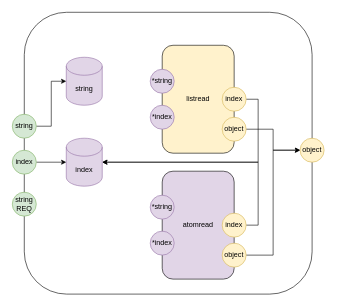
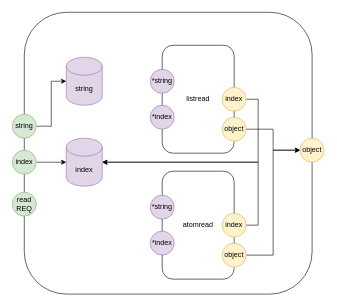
- <mxCell id="10" value="listread" style="rounded=1;whiteSpace=wrap;html=1;fillColor=#fff2cc;" vertex="1" parent="1"><mxGeometry x="270" y="75" width="120" height="180" as="geometry" /></mxCell>
+ <mxCell id="10" value="listread" style="rounded=1;whiteSpace=wrap;html=1;" vertex="1" parent="1"><mxGeometry x="270" y="75" width="120" height="180" as="geometry" /></mxCell>
- <mxCell id="22" value="string REQ" style="ellipse;whiteSpace=wrap;html=1;aspect=fixed;fillColor=#d5e8d4;strokeColor=#82b366;" vertex="1" parent="1"><mxGeometry x="20" y="320" width="40" height="40" as="geometry" /></mxCell>
+ <mxCell id="22" value="read REQ" style="ellipse;whiteSpace=wrap;html=1;aspect=fixed;fillColor=#d5e8d4;strokeColor=#82b366;" vertex="1" parent="1"><mxGeometry x="20" y="320" width="40" height="40" as="geometry" /></mxCell>
- <mxCell id="3" value="atomread" style="rounded=1;whiteSpace=wrap;html=1;fillColor=#e1d5e7;" vertex="1" parent="1"><mxGeometry x="270" y="285" width="120" height="180" as="geometry" /></mxCell>
+ <mxCell id="3" value="atomread" style="rounded=1;whiteSpace=wrap;html=1;" vertex="1" parent="1"><mxGeometry x="270" y="285" width="120" height="180" as="geometry" /></mxCell>
